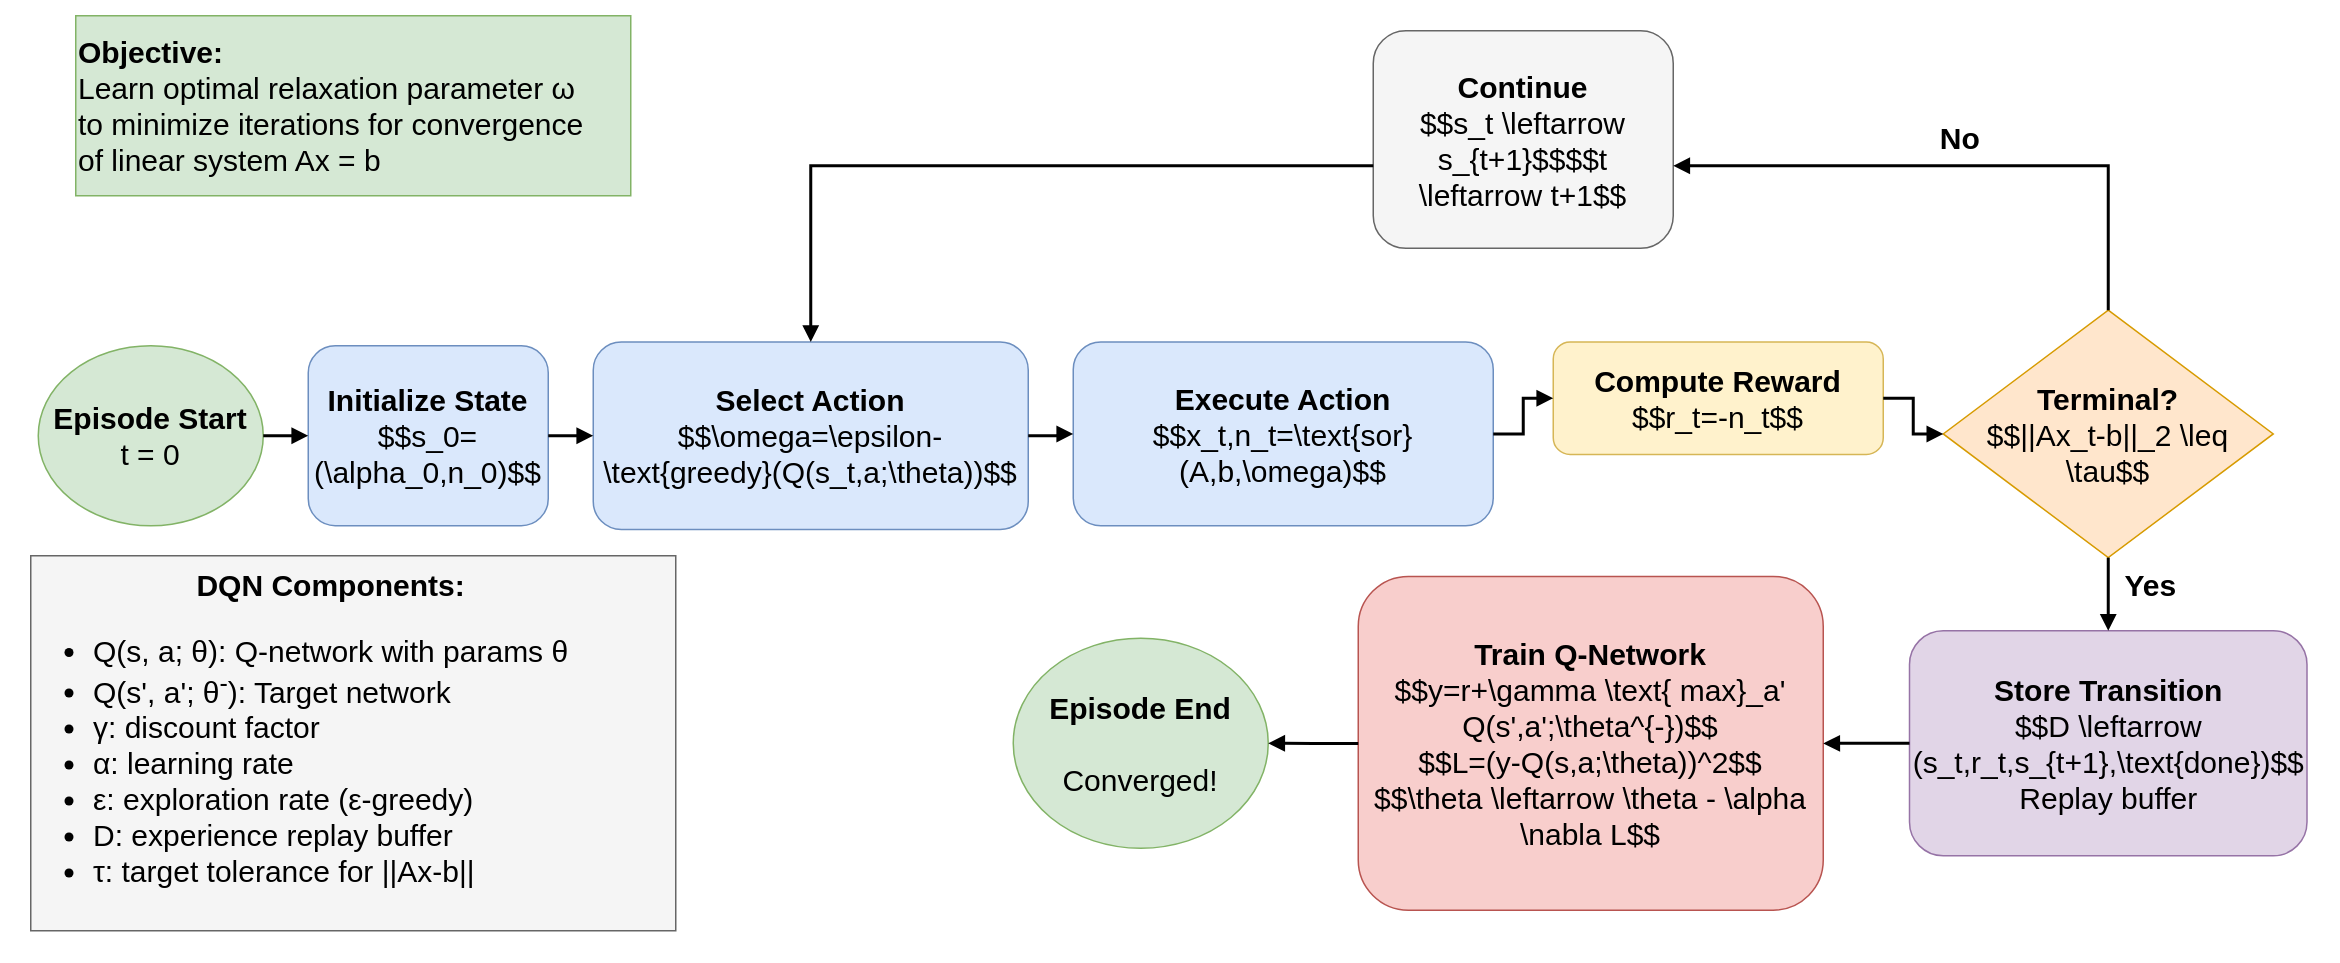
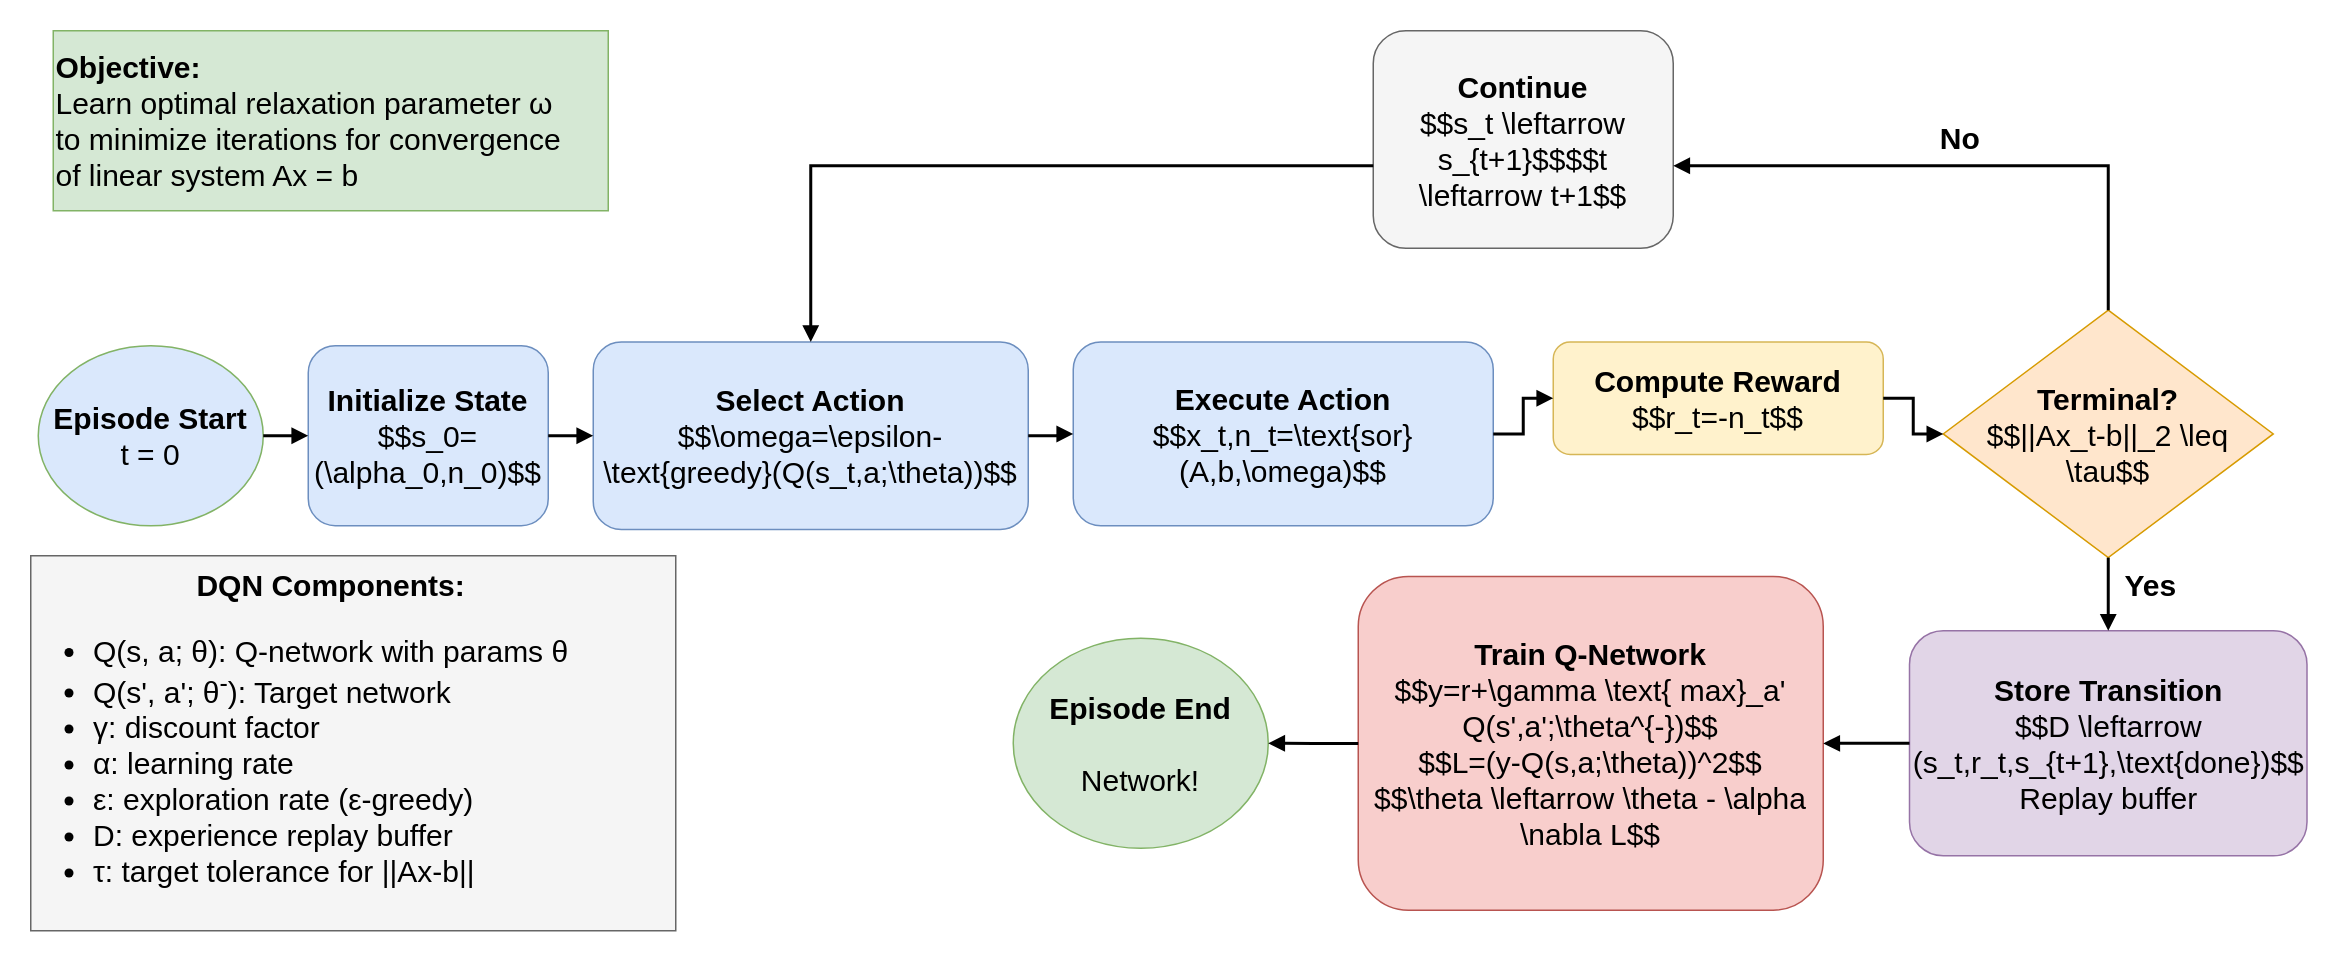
- <mxCell id="13" value="&lt;b&gt;Objective:&lt;/b&gt;&lt;br&gt;Learn optimal relaxation parameter ω&lt;br&gt;to minimize iterations for convergence&lt;br&gt;of linear system Ax = b" style="rounded=0;whiteSpace=wrap;html=1;fillColor=#d5e8d4;strokeColor=#82b366;align=left;fontSize=20;" vertex="1" parent="1"><mxGeometry x="50" y="10" width="370" height="120" as="geometry" /></mxCell>
+ <mxCell id="13" value="&lt;b&gt;Objective:&lt;/b&gt;&lt;br&gt;Learn optimal relaxation parameter ω&lt;br&gt;to minimize iterations for convergence&lt;br&gt;of linear system Ax = b" style="rounded=0;whiteSpace=wrap;html=1;fillColor=#d5e8d4;strokeColor=#82b366;align=left;fontSize=20;" vertex="1" parent="1"><mxGeometry x="35" y="20" width="370" height="120" as="geometry" /></mxCell>
- <mxCell id="2" value="&lt;b&gt;Episode Start&lt;/b&gt;&lt;br&gt;t = 0" style="ellipse;whiteSpace=wrap;html=1;fillColor=#d5e8d4;strokeColor=#82b366;fontSize=20;" vertex="1" parent="1"><mxGeometry x="25" y="230" width="150" height="120" as="geometry" /></mxCell>
+ <mxCell id="2" value="&lt;b&gt;Episode Start&lt;/b&gt;&lt;br&gt;t = 0" style="ellipse;whiteSpace=wrap;html=1;fillColor=#dae8fc;strokeColor=#82b366;fontSize=20;" vertex="1" parent="1"><mxGeometry x="25" y="230" width="150" height="120" as="geometry" /></mxCell>
- <mxCell id="10" value="&lt;b&gt;Episode End&lt;/b&gt;&lt;br&gt;&lt;br&gt;Converged!" style="ellipse;whiteSpace=wrap;html=1;fillColor=#d5e8d4;strokeColor=#82b366;fontSize=20;" vertex="1" parent="1"><mxGeometry x="675" y="425" width="170" height="140" as="geometry" /></mxCell>
+ <mxCell id="10" value="&lt;b&gt;Episode End&lt;/b&gt;&lt;br&gt;&lt;br&gt;Network!" style="ellipse;whiteSpace=wrap;html=1;fillColor=#d5e8d4;strokeColor=#82b366;fontSize=20;" vertex="1" parent="1"><mxGeometry x="675" y="425" width="170" height="140" as="geometry" /></mxCell>
